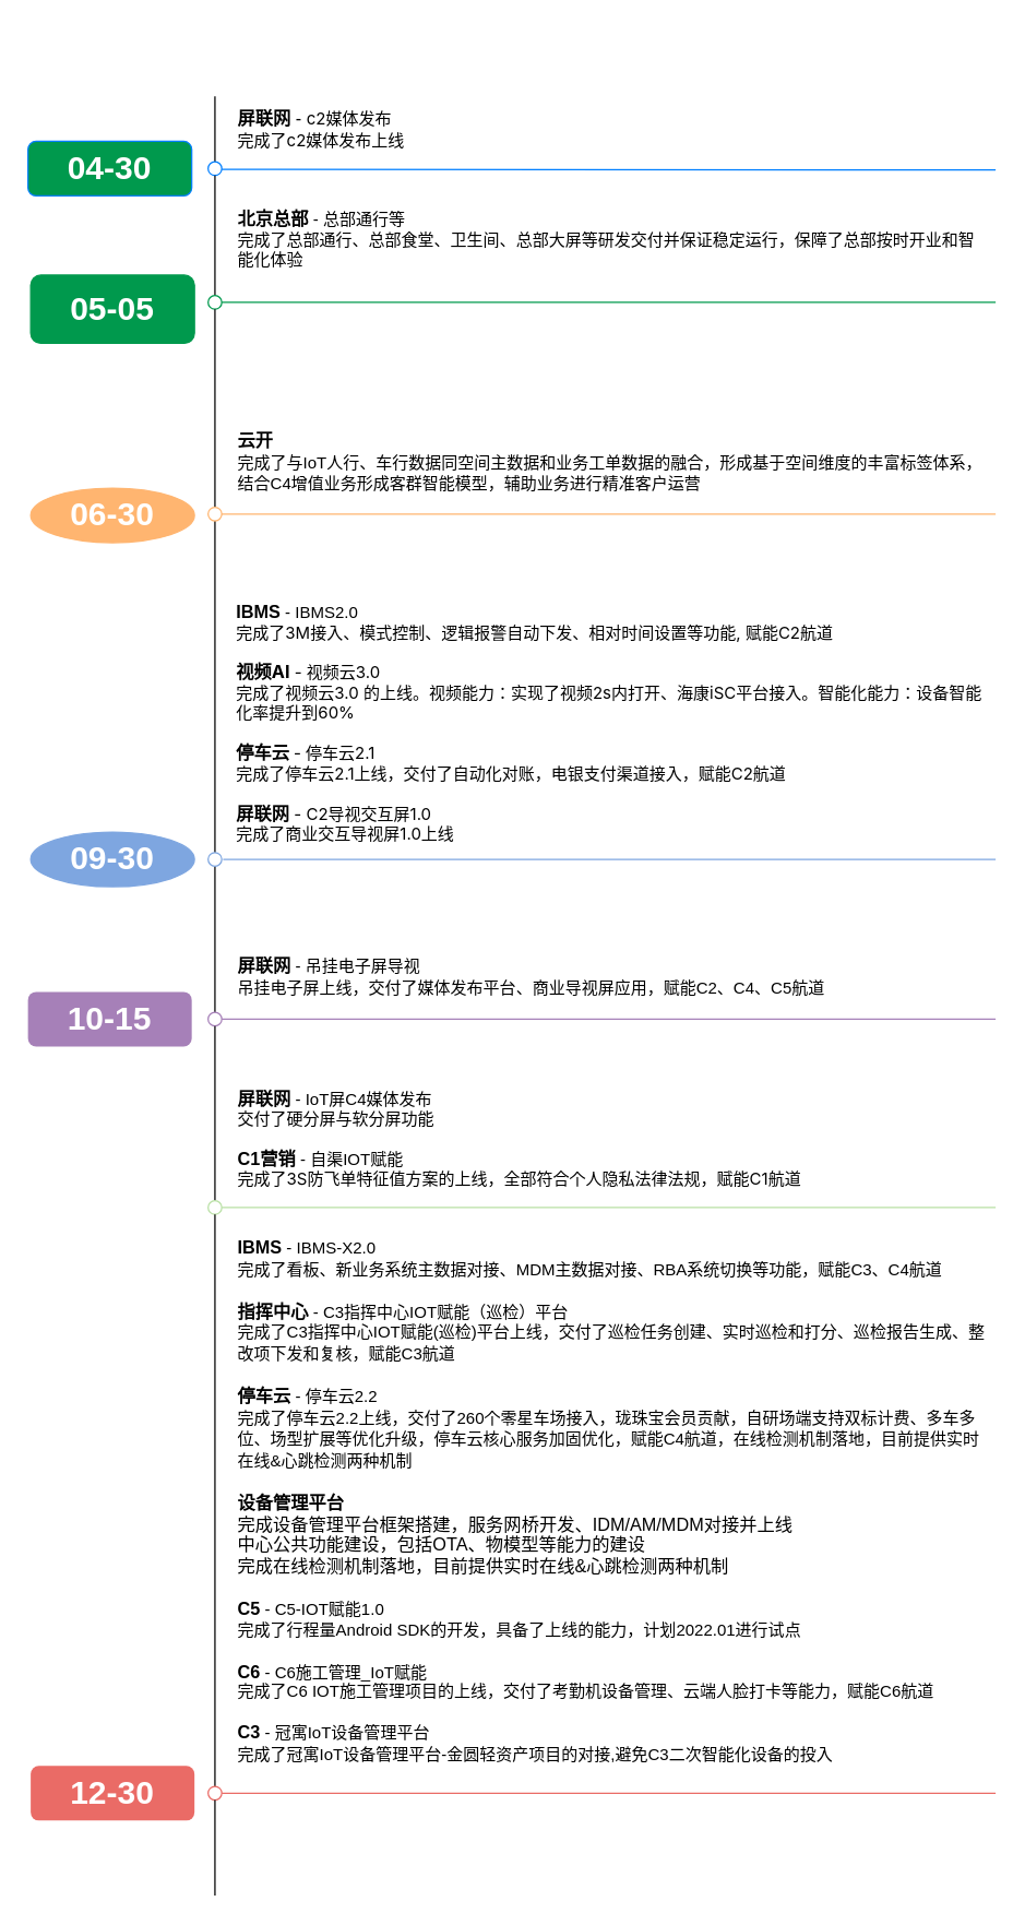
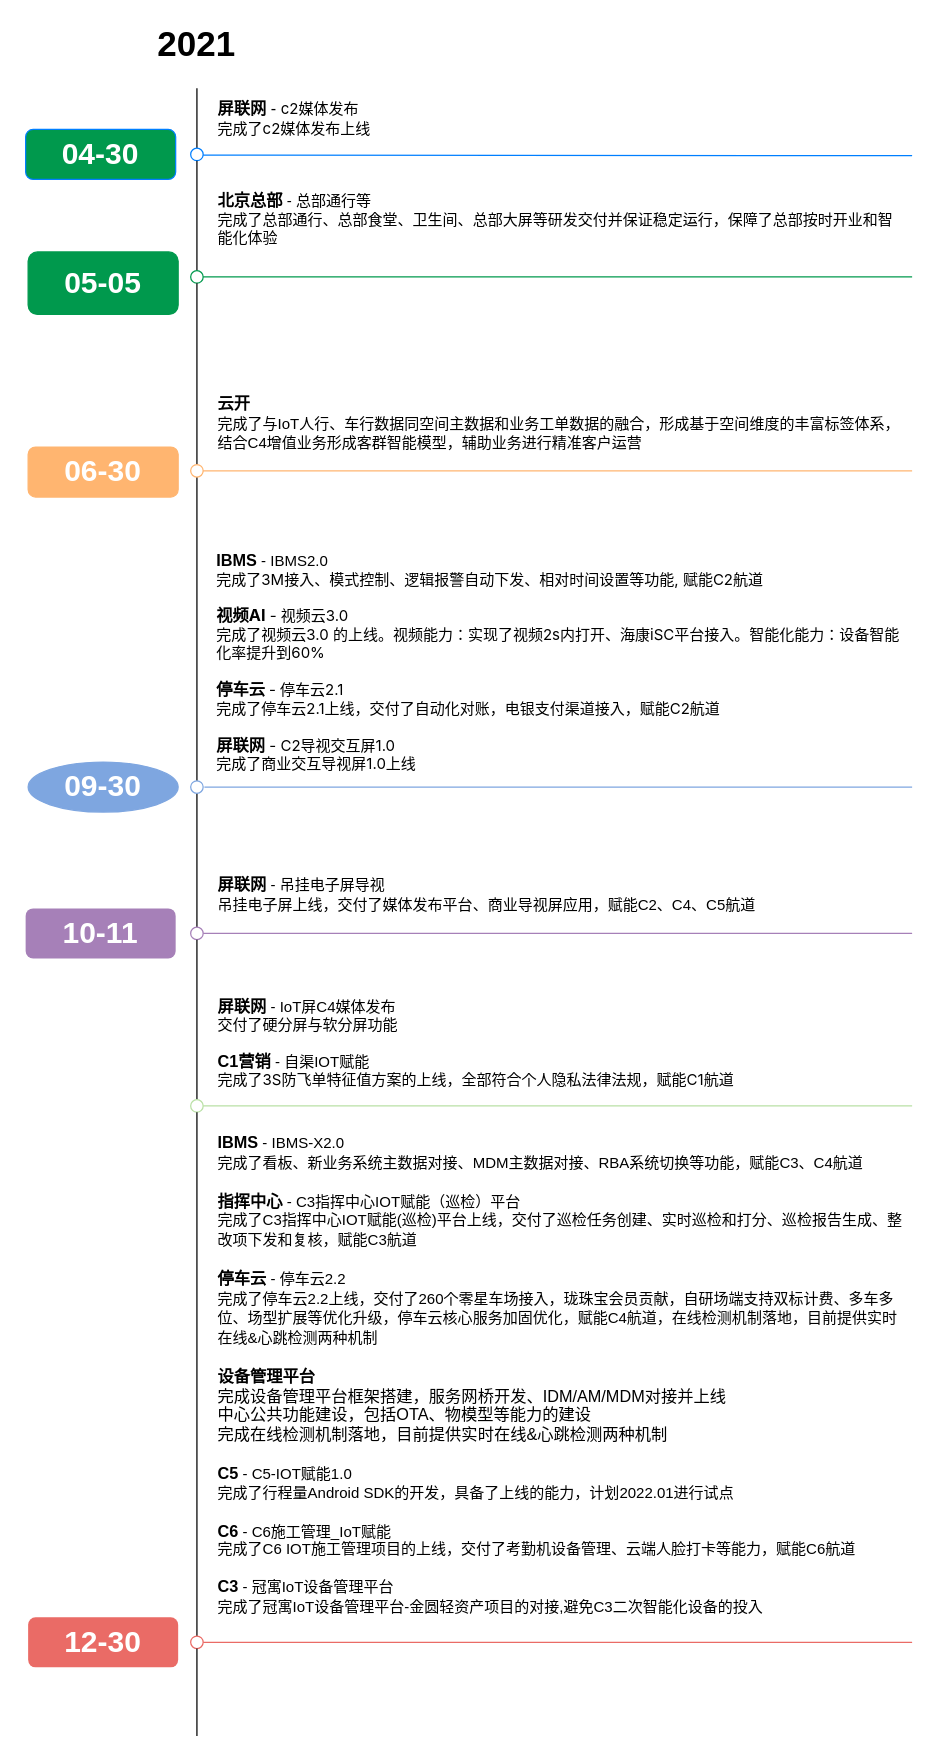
+ <mxCell id="29" value="&lt;font color=&quot;#000000&quot; style=&quot;font-size: 28px;&quot;&gt;&lt;b style=&quot;font-size: 28px;&quot;&gt;2021&lt;/b&gt;&lt;/font&gt;" style="text;html=1;strokeColor=none;fillColor=none;align=center;verticalAlign=middle;whiteSpace=wrap;rounded=0;fontSize=28;fontColor=#FFFFFF;" vertex="1" parent="1"><mxGeometry x="58" y="20" width="198" height="30" as="geometry" /></mxCell>
- <mxCell id="15" value="06-30" style="ellipse;whiteSpace=wrap;html=1;fontSize=24;fontStyle=1;strokeColor=#FFB570;fillColor=#FFB570;fontColor=#FFFFFF;" vertex="1" parent="1"><mxGeometry x="22" y="357" width="120" height="40" as="geometry" /></mxCell>
+ <mxCell id="15" value="06-30" style="rounded=1;whiteSpace=wrap;html=1;fontSize=24;fontStyle=1;strokeColor=#FFB570;fillColor=#FFB570;fontColor=#FFFFFF;" vertex="1" parent="1"><mxGeometry x="22" y="357" width="120" height="40" as="geometry" /></mxCell>
- <mxCell id="22" value="10-15" style="rounded=1;whiteSpace=wrap;html=1;fontSize=24;fontStyle=1;strokeColor=none;fillColor=#A680B8;fontColor=#FFFFFF;" vertex="1" parent="1"><mxGeometry x="20" y="726" width="120" height="40" as="geometry" /></mxCell>
+ <mxCell id="22" value="10-11" style="rounded=1;whiteSpace=wrap;html=1;fontSize=24;fontStyle=1;strokeColor=none;fillColor=#A680B8;fontColor=#FFFFFF;" vertex="1" parent="1"><mxGeometry x="20" y="726" width="120" height="40" as="geometry" /></mxCell>
